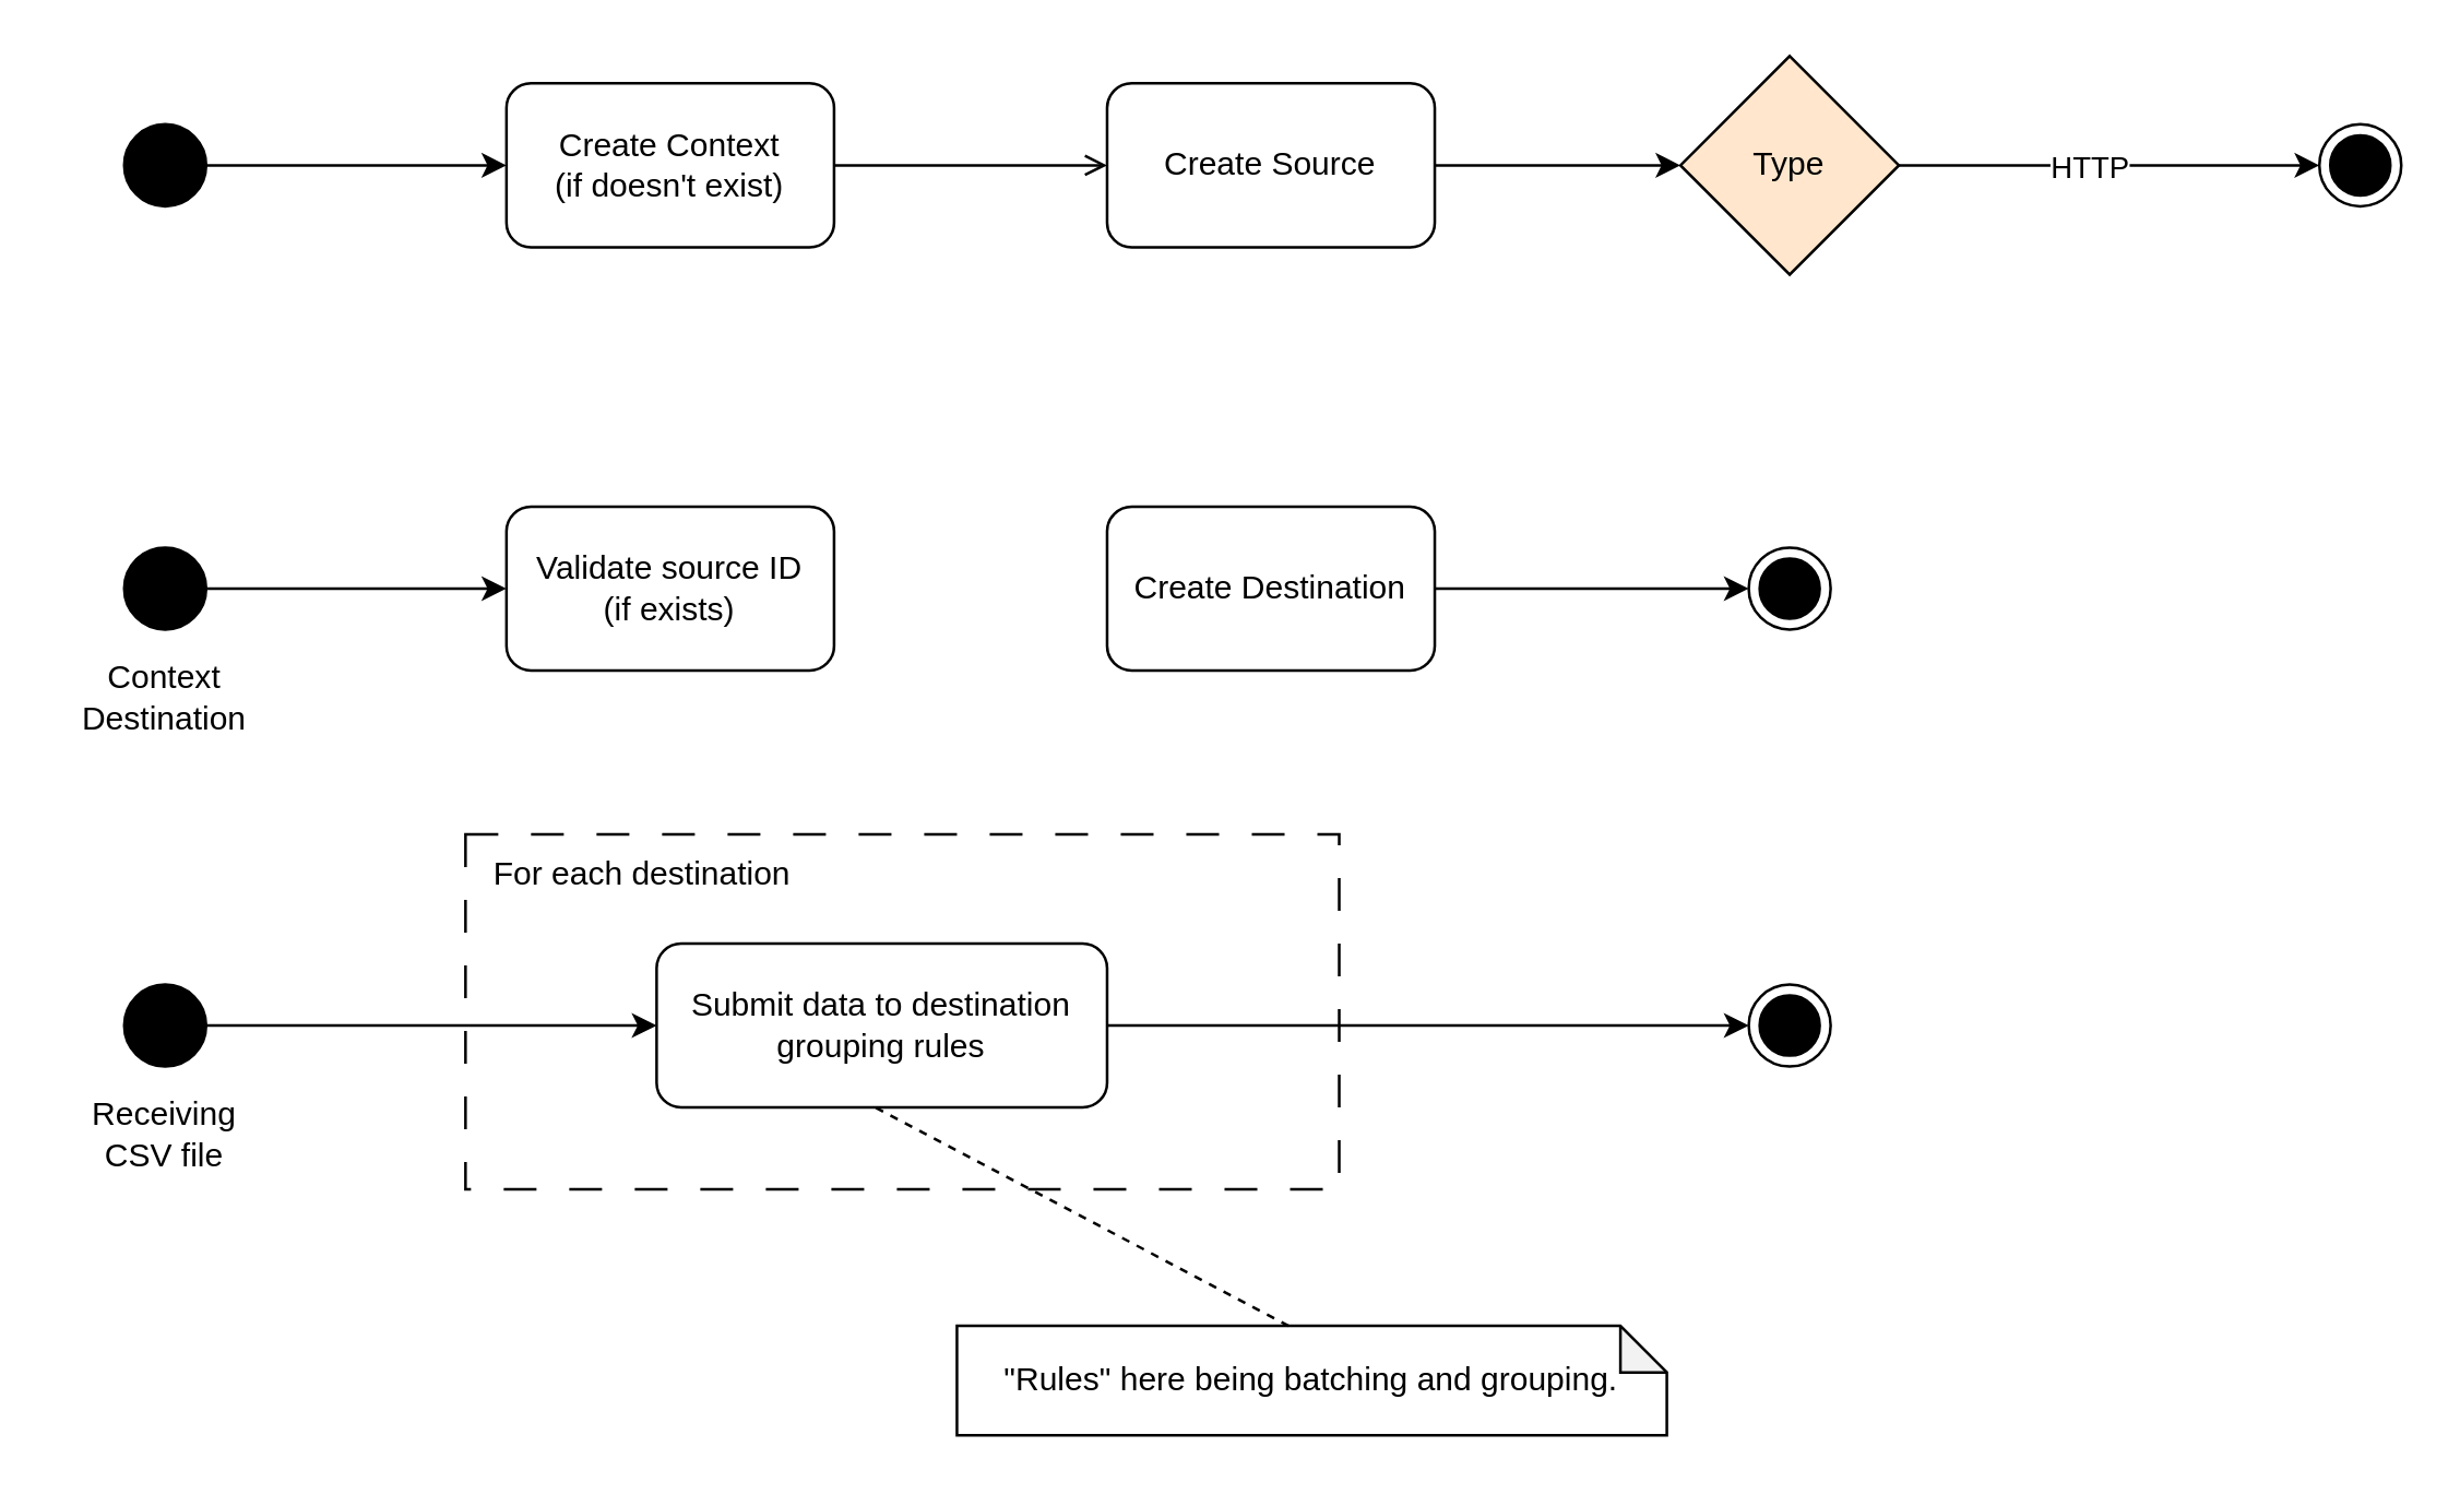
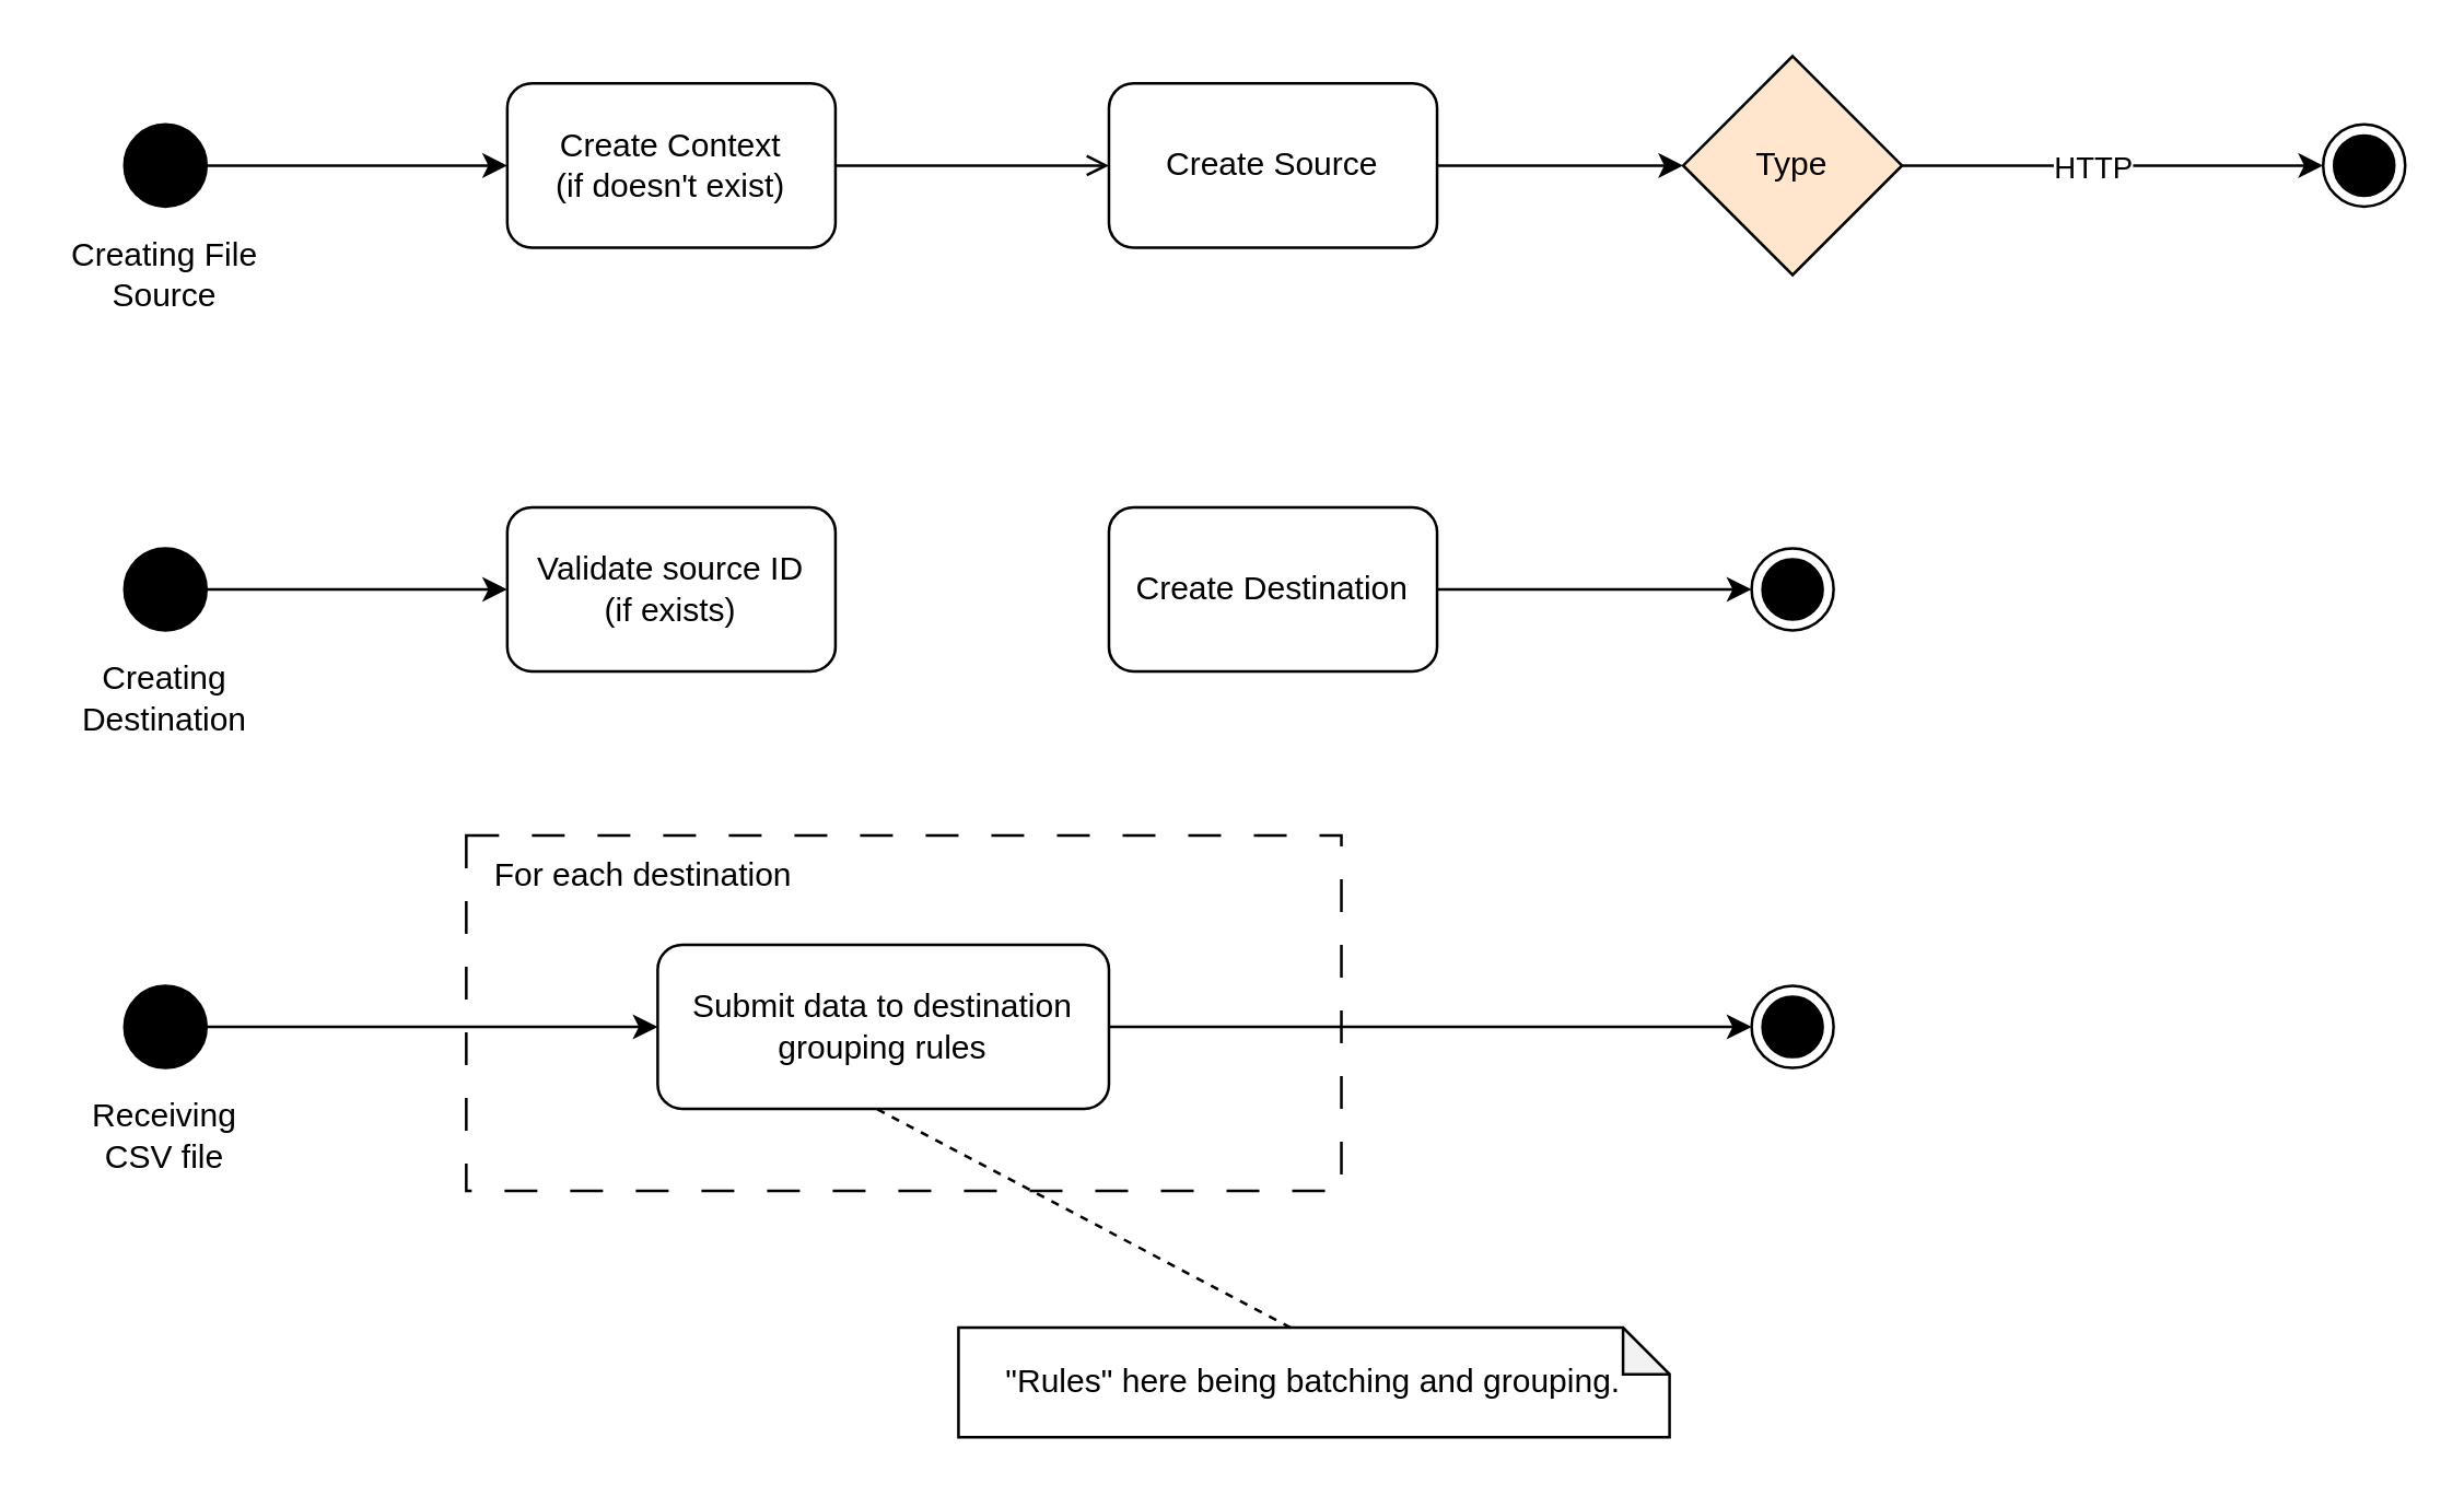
+ <mxCell id="13" value="Creating File Source" style="text;html=1;strokeColor=none;fillColor=none;align=center;verticalAlign=middle;whiteSpace=wrap;rounded=0;" parent="11" vertex="1"><mxGeometry y="40" width="80" height="30" as="geometry" /></mxCell>
- <mxCell id="21" value="Context Destination" style="text;html=1;strokeColor=none;fillColor=none;align=center;verticalAlign=middle;whiteSpace=wrap;rounded=0;" parent="19" vertex="1"><mxGeometry y="40" width="80" height="30" as="geometry" /></mxCell>
+ <mxCell id="21" value="Creating Destination" style="text;html=1;strokeColor=none;fillColor=none;align=center;verticalAlign=middle;whiteSpace=wrap;rounded=0;" parent="19" vertex="1"><mxGeometry y="40" width="80" height="30" as="geometry" /></mxCell>
